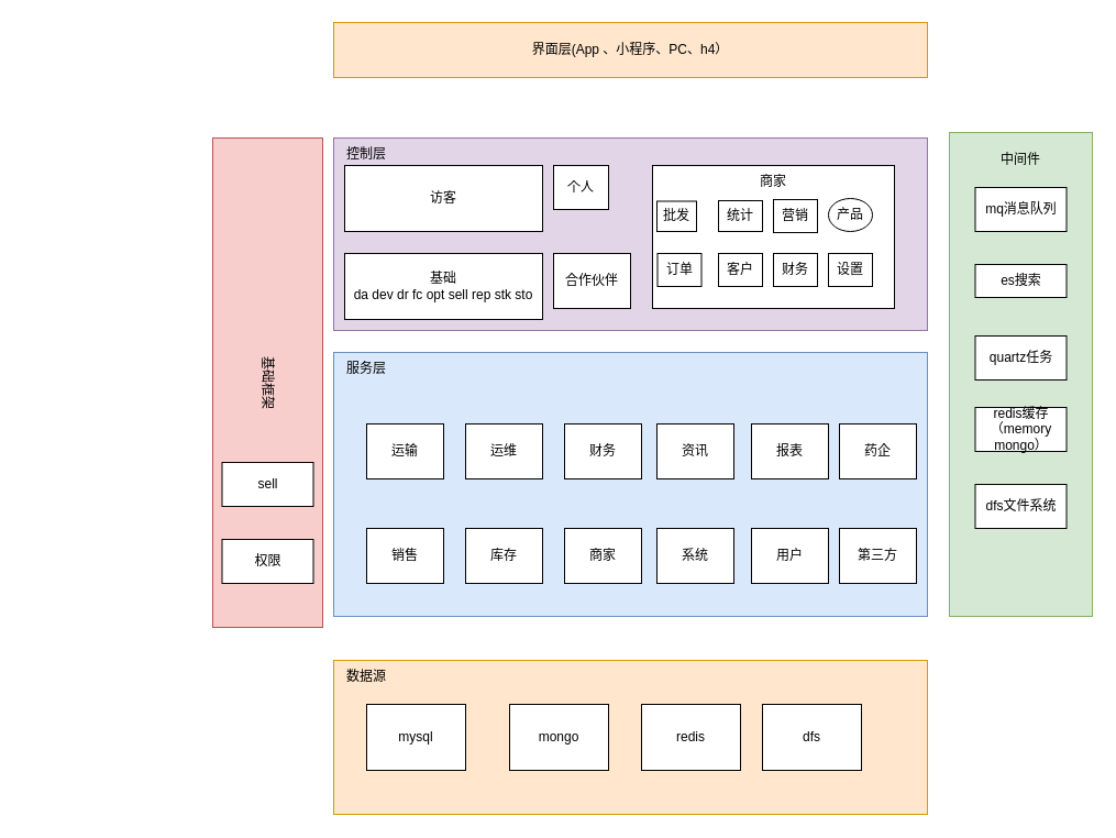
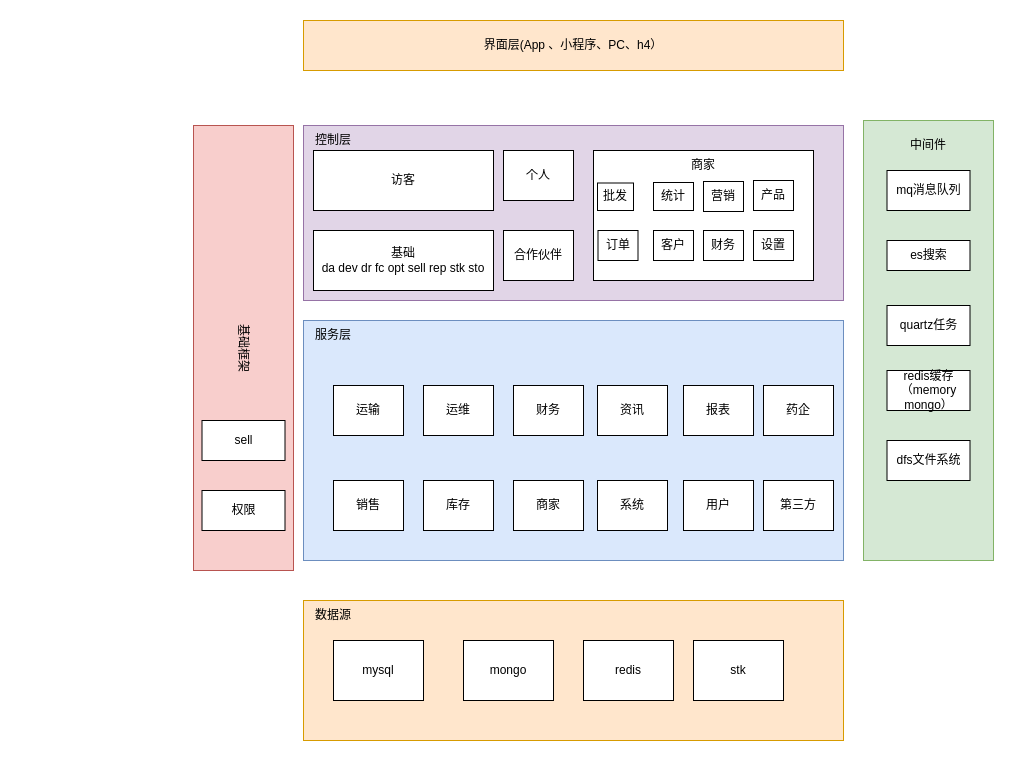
- <mxCell id="36" value="个人" style="rounded=0;whiteSpace=wrap;html=1;" vertex="1" parent="1"><mxGeometry x="503" y="150" width="50" height="40" as="geometry" /></mxCell>
+ <mxCell id="36" value="个人" style="rounded=0;whiteSpace=wrap;html=1;" vertex="1" parent="1"><mxGeometry x="503" y="150" width="70" height="50" as="geometry" /></mxCell>
- <mxCell id="46" value="产品" style="ellipse;whiteSpace=wrap;html=1;" vertex="1" parent="1"><mxGeometry x="753" y="180" width="40" height="30" as="geometry" /></mxCell>
+ <mxCell id="46" value="产品" style="rounded=0;whiteSpace=wrap;html=1;" vertex="1" parent="1"><mxGeometry x="753" y="180" width="40" height="30" as="geometry" /></mxCell>
- <mxCell id="17" value="dfs" style="rounded=0;whiteSpace=wrap;html=1;" parent="1" vertex="1"><mxGeometry x="693" y="640" width="90" height="60" as="geometry" /></mxCell>
+ <mxCell id="17" value="stk" style="rounded=0;whiteSpace=wrap;html=1;" parent="1" vertex="1"><mxGeometry x="693" y="640" width="90" height="60" as="geometry" /></mxCell>
